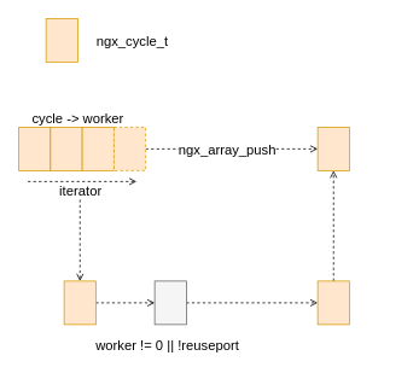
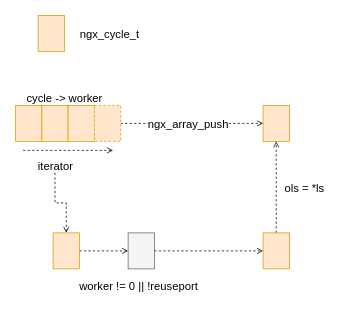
- <mxCell id="16" value="iterator" style="text;html=1;align=center;verticalAlign=middle;resizable=0;points=[];autosize=1;strokeColor=none;fillColor=none;fontSize=15;" parent="1" vertex="1"><mxGeometry x="57.5" y="200" width="60" height="20" as="geometry" /></mxCell>
+ <mxCell id="16" value="iterator" style="text;html=1;align=center;verticalAlign=middle;resizable=0;points=[];autosize=1;strokeColor=none;fillColor=none;fontSize=15;" parent="1" vertex="1"><mxGeometry x="42.5" y="210" width="60" height="20" as="geometry" /></mxCell>
+ <mxCell id="21" value="ols = *ls" style="text;html=1;align=center;verticalAlign=middle;resizable=0;points=[];autosize=1;strokeColor=none;fillColor=none;fontSize=15;" parent="1" vertex="1"><mxGeometry x="370" y="240" width="70" height="20" as="geometry" /></mxCell>
